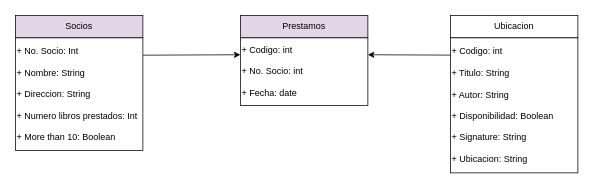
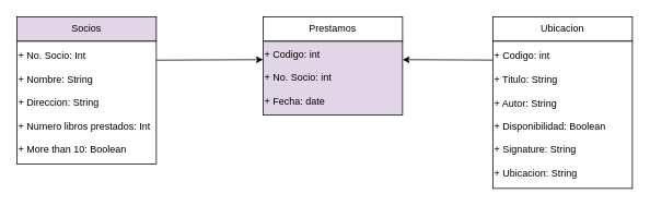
- <mxCell id="6" value="Prestamos" style="rounded=0;whiteSpace=wrap;html=1;fillColor=#e1d5e7;" vertex="1" parent="5"><mxGeometry width="170" height="30" as="geometry" /></mxCell>
+ <mxCell id="6" value="Prestamos" style="rounded=0;whiteSpace=wrap;html=1;" vertex="1" parent="5"><mxGeometry width="170" height="30" as="geometry" /></mxCell>
- <mxCell id="7" value="+ Codigo: int&lt;br&gt;&lt;br&gt;+ No. Socio: int&lt;br&gt;&lt;br&gt;+ Fecha: date" style="rounded=0;whiteSpace=wrap;html=1;align=left;" vertex="1" parent="5"><mxGeometry y="30" width="170" height="90" as="geometry" /></mxCell>
+ <mxCell id="7" value="+ Codigo: int&lt;br&gt;&lt;br&gt;+ No. Socio: int&lt;br&gt;&lt;br&gt;+ Fecha: date" style="rounded=0;whiteSpace=wrap;html=1;align=left;fillColor=#e1d5e7;" vertex="1" parent="5"><mxGeometry y="30" width="170" height="90" as="geometry" /></mxCell>
